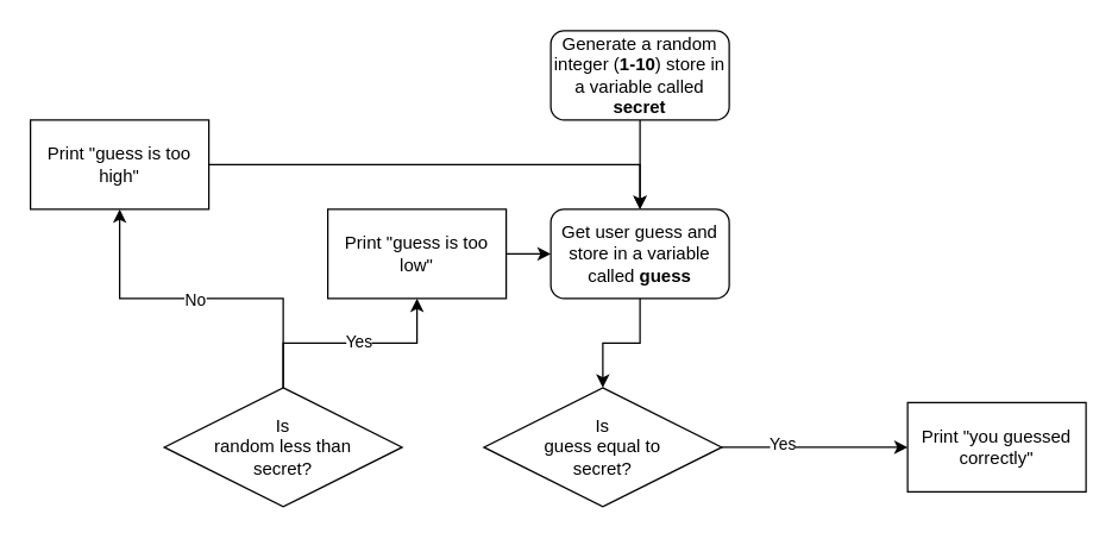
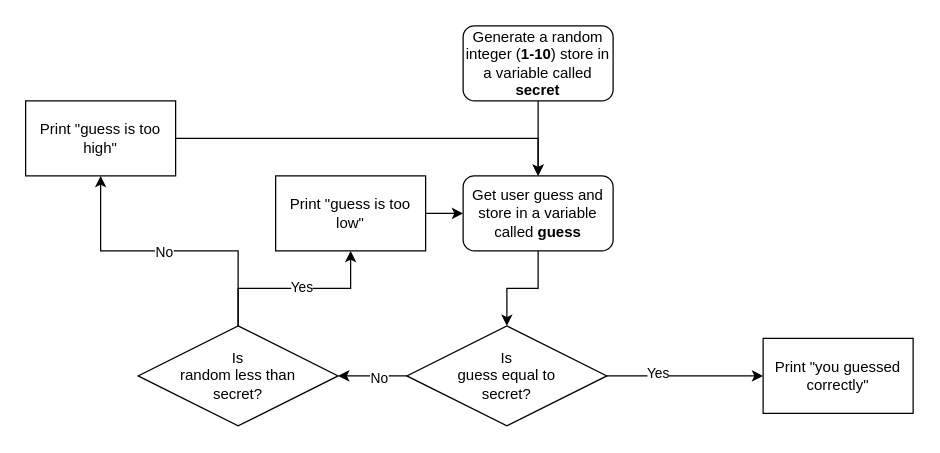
+ <mxCell id="8" value="" style="edgeStyle=orthogonalEdgeStyle;rounded=0;orthogonalLoop=1;jettySize=auto;html=1;" edge="1" parent="1" source="10" target="16"><mxGeometry relative="1" as="geometry" /></mxCell>
+ <mxCell id="9" value="No" style="edgeLabel;html=1;align=center;verticalAlign=middle;resizable=0;points=[];" vertex="1" connectable="0" parent="8"><mxGeometry x="-0.171" y="1" relative="1" as="geometry"><mxPoint as="offset" /></mxGeometry></mxCell>
